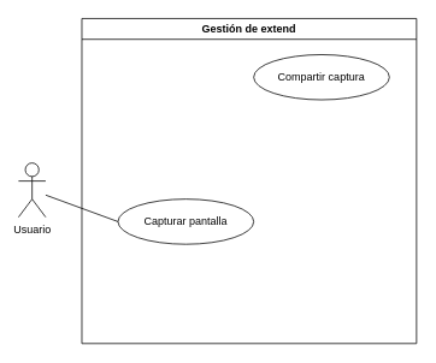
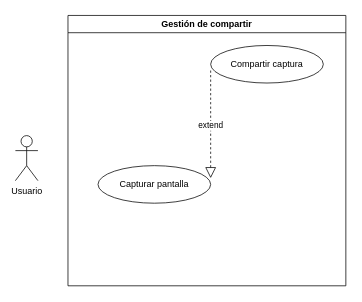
- <mxCell id="3" value="Gestión de extend" style="swimlane;whiteSpace=wrap;html=1;movable=1;resizable=1;rotatable=1;deletable=1;editable=1;locked=0;connectable=1;" parent="1" vertex="1"><mxGeometry x="90" y="20" width="370" height="360" as="geometry"><mxRectangle x="170" y="90" width="140" height="30" as="alternateBounds" /></mxGeometry></mxCell>
+ <mxCell id="3" value="Gestión de compartir" style="swimlane;whiteSpace=wrap;html=1;movable=1;resizable=1;rotatable=1;deletable=1;editable=1;locked=0;connectable=1;" parent="1" vertex="1"><mxGeometry x="90" y="20" width="370" height="360" as="geometry"><mxRectangle x="170" y="90" width="140" height="30" as="alternateBounds" /></mxGeometry></mxCell>
+ <mxCell id="7" value="" style="endArrow=block;dashed=1;endFill=0;endSize=12;html=1;rounded=0;exitX=0;exitY=0.667;exitDx=0;exitDy=0;exitPerimeter=0;entryX=1;entryY=0.333;entryDx=0;entryDy=0;entryPerimeter=0;" parent="3" source="6" target="4" edge="1"><mxGeometry width="160" relative="1" as="geometry"><mxPoint x="180" y="150" as="sourcePoint" /><mxPoint x="340" y="150" as="targetPoint" /></mxGeometry></mxCell>
+ <mxCell id="8" value="extend" style="edgeLabel;html=1;align=center;verticalAlign=middle;resizable=0;points=[];" parent="7" vertex="1" connectable="0"><mxGeometry x="0.02" y="-1" relative="1" as="geometry"><mxPoint as="offset" /></mxGeometry></mxCell>
- <mxCell id="9" value="" style="endArrow=none;html=1;rounded=0;entryX=0;entryY=0.5;entryDx=0;entryDy=0;" parent="1" source="2" target="4" edge="1"><mxGeometry width="50" height="50" relative="1" as="geometry"><mxPoint x="40" y="190" as="sourcePoint" /><mxPoint x="140" y="150" as="targetPoint" /></mxGeometry></mxCell>
